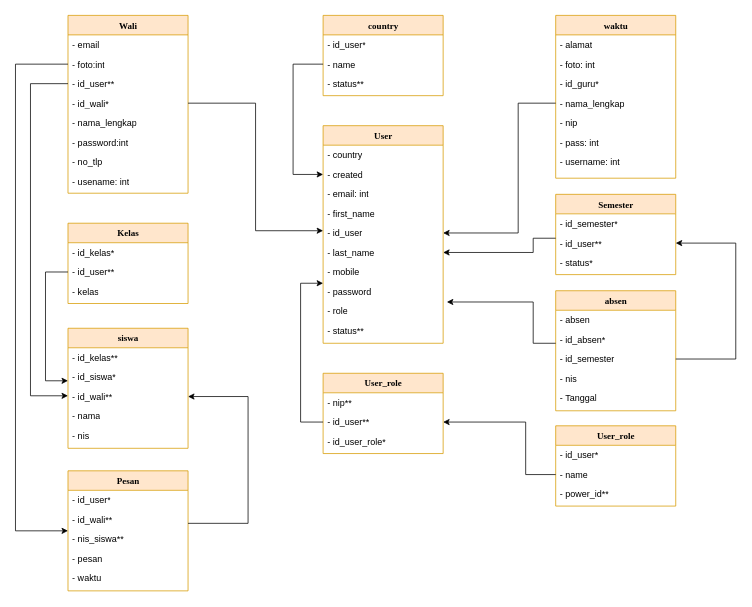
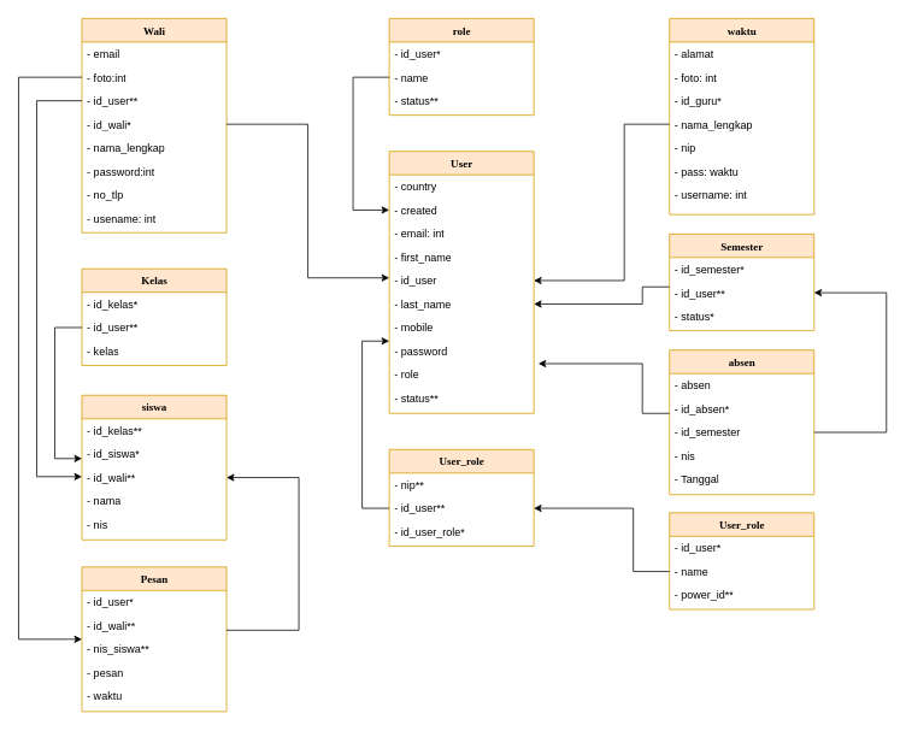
- <mxCell id="11" value="country&lt;br&gt;" style="swimlane;html=1;fontStyle=1;align=center;verticalAlign=top;childLayout=stackLayout;horizontal=1;startSize=26;horizontalStack=0;resizeParent=1;resizeLast=0;collapsible=1;marginBottom=0;swimlaneFillColor=#ffffff;rounded=0;shadow=0;comic=0;labelBackgroundColor=none;strokeWidth=1;fillColor=#ffe6cc;fontFamily=Verdana;fontSize=12;strokeColor=#d79b00;" parent="1" vertex="1"><mxGeometry x="430" y="20" width="160" height="107" as="geometry" /></mxCell>
+ <mxCell id="11" value="role&lt;br&gt;" style="swimlane;html=1;fontStyle=1;align=center;verticalAlign=top;childLayout=stackLayout;horizontal=1;startSize=26;horizontalStack=0;resizeParent=1;resizeLast=0;collapsible=1;marginBottom=0;swimlaneFillColor=#ffffff;rounded=0;shadow=0;comic=0;labelBackgroundColor=none;strokeWidth=1;fillColor=#ffe6cc;fontFamily=Verdana;fontSize=12;strokeColor=#d79b00;" parent="1" vertex="1"><mxGeometry x="430" y="20" width="160" height="107" as="geometry" /></mxCell>
- <mxCell id="21" value="- pass: int" style="text;html=1;strokeColor=none;fillColor=none;align=left;verticalAlign=top;spacingLeft=4;spacingRight=4;whiteSpace=wrap;overflow=hidden;rotatable=0;points=[[0,0.5],[1,0.5]];portConstraint=eastwest;" vertex="1" parent="15"><mxGeometry y="156" width="160" height="26" as="geometry" /></mxCell>
+ <mxCell id="21" value="- pass: waktu" style="text;html=1;strokeColor=none;fillColor=none;align=left;verticalAlign=top;spacingLeft=4;spacingRight=4;whiteSpace=wrap;overflow=hidden;rotatable=0;points=[[0,0.5],[1,0.5]];portConstraint=eastwest;" vertex="1" parent="15"><mxGeometry y="156" width="160" height="26" as="geometry" /></mxCell>
